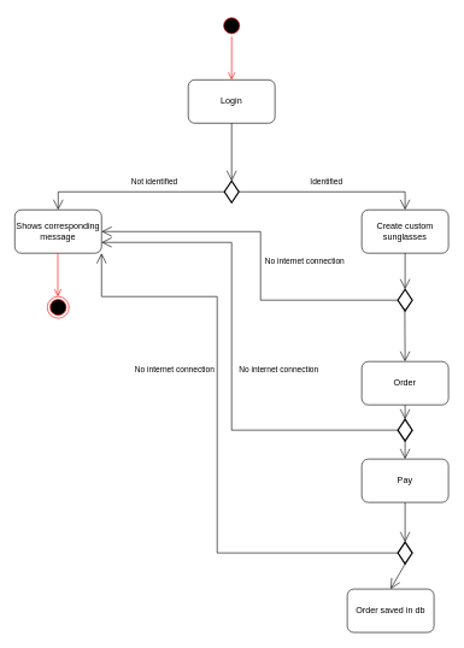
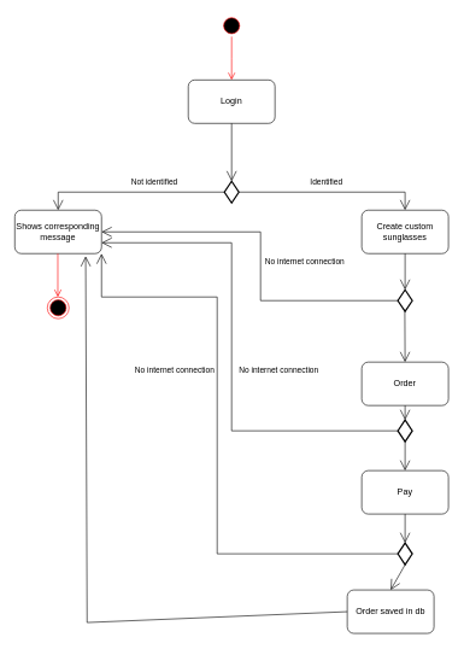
- <mxCell id="21" value="Pay" style="rounded=1;whiteSpace=wrap;html=1;" parent="1" vertex="1"><mxGeometry x="500" y="635" width="120" height="60" as="geometry" /></mxCell>
+ <mxCell id="21" value="Pay" style="rounded=1;whiteSpace=wrap;html=1;" parent="1" vertex="1"><mxGeometry x="500" y="650" width="120" height="60" as="geometry" /></mxCell>
+ <mxCell id="32" value="" style="endArrow=open;endFill=1;endSize=12;html=1;rounded=0;exitX=0;exitY=0.5;exitDx=0;exitDy=0;entryX=0.817;entryY=1.06;entryDx=0;entryDy=0;entryPerimeter=0;" parent="1" source="30" target="12" edge="1"><mxGeometry width="160" relative="1" as="geometry"><mxPoint x="140" y="810" as="sourcePoint" /><mxPoint x="120" y="580" as="targetPoint" /><Array as="points"><mxPoint x="120" y="860" /></Array></mxGeometry></mxCell>
